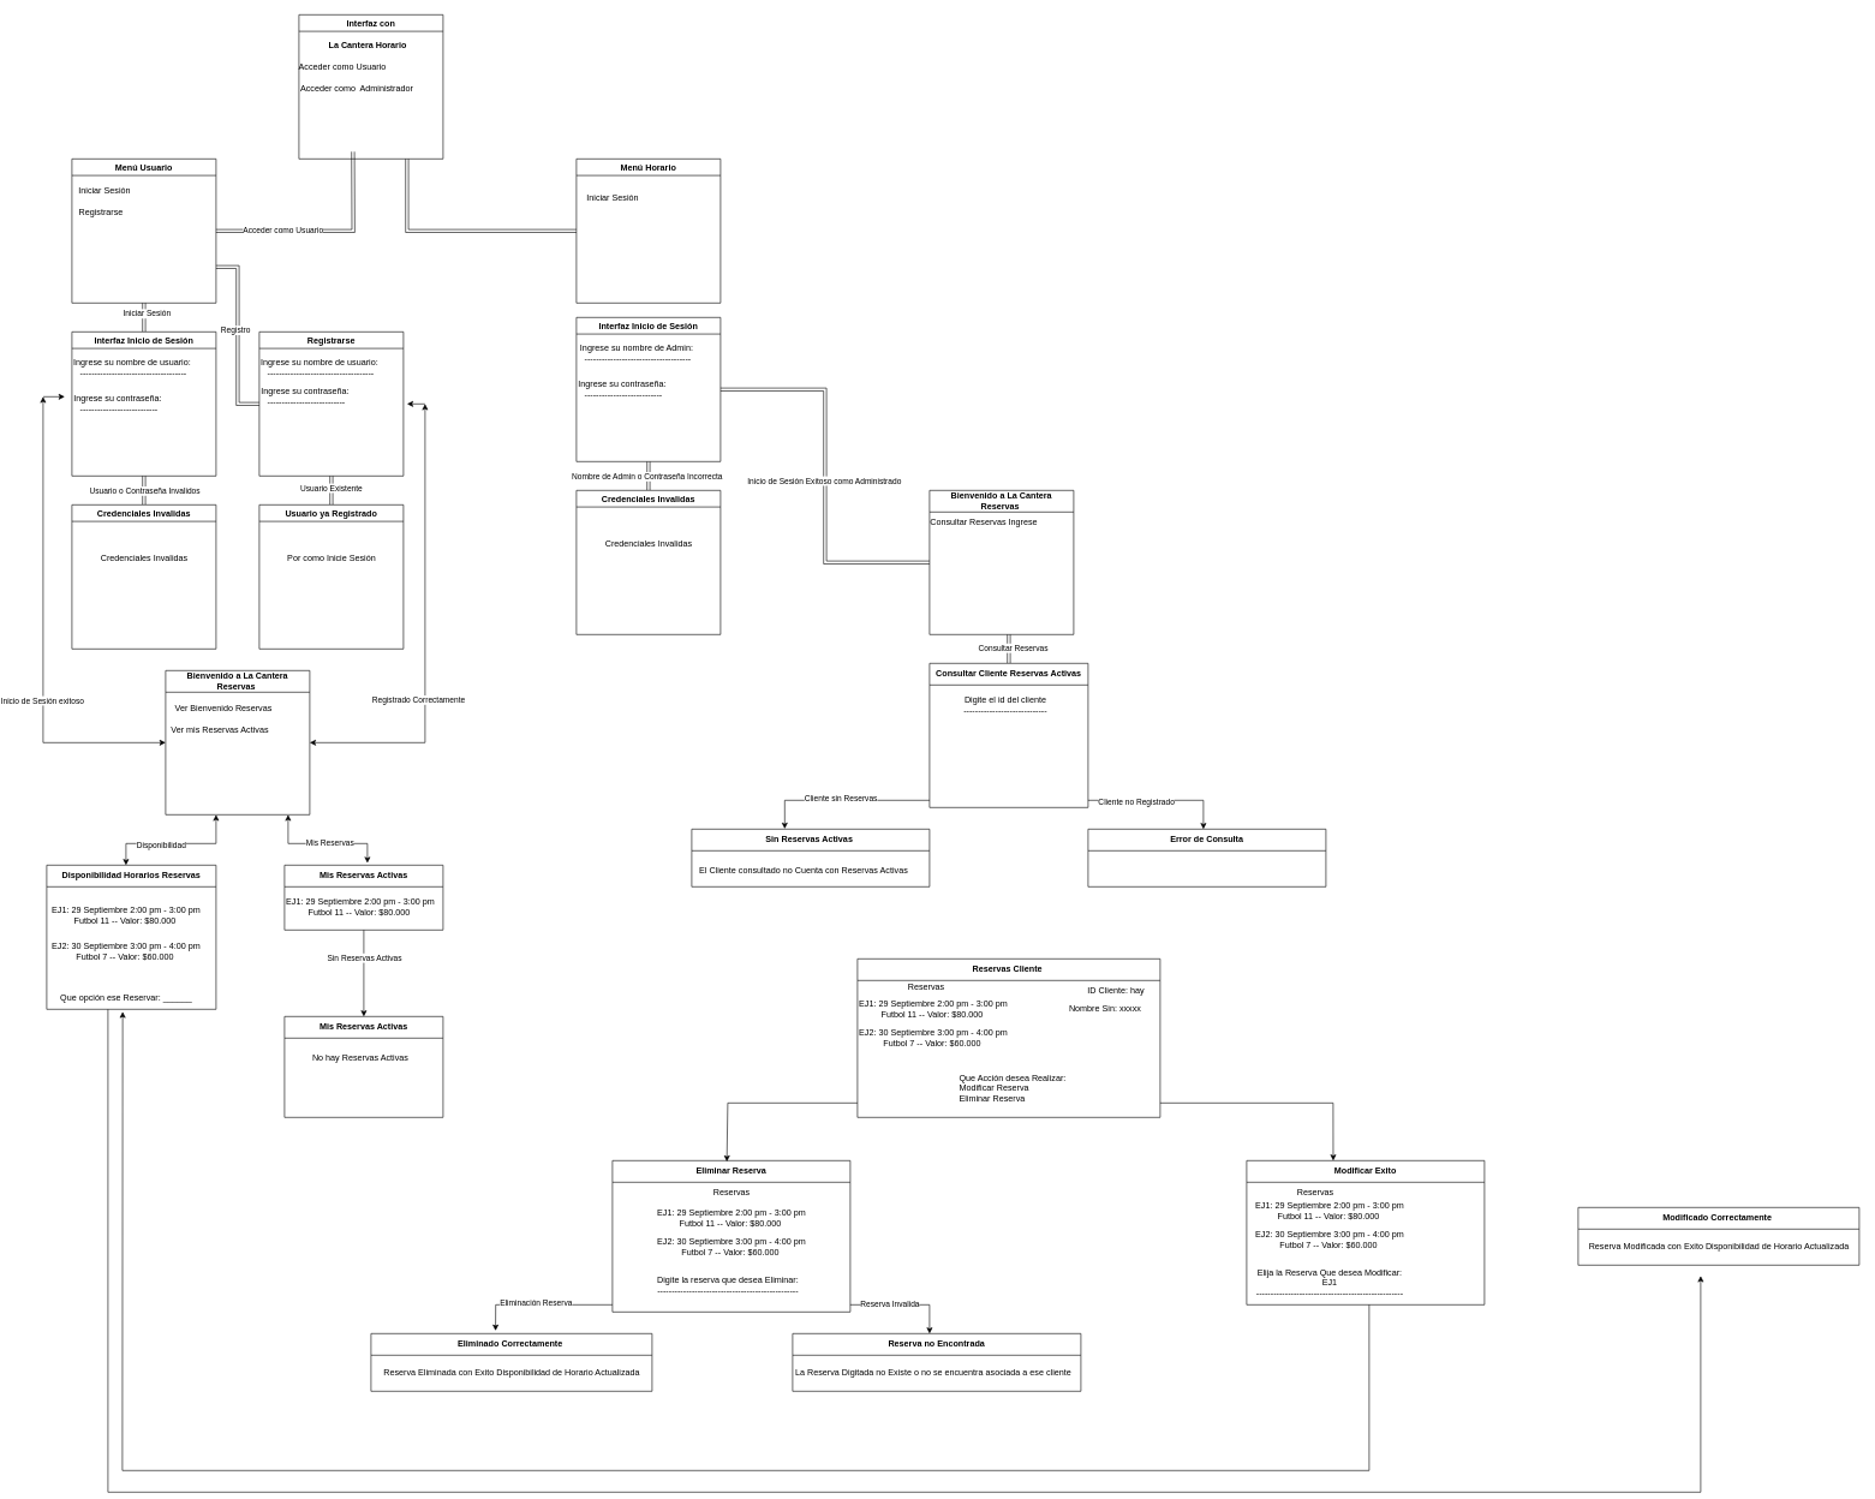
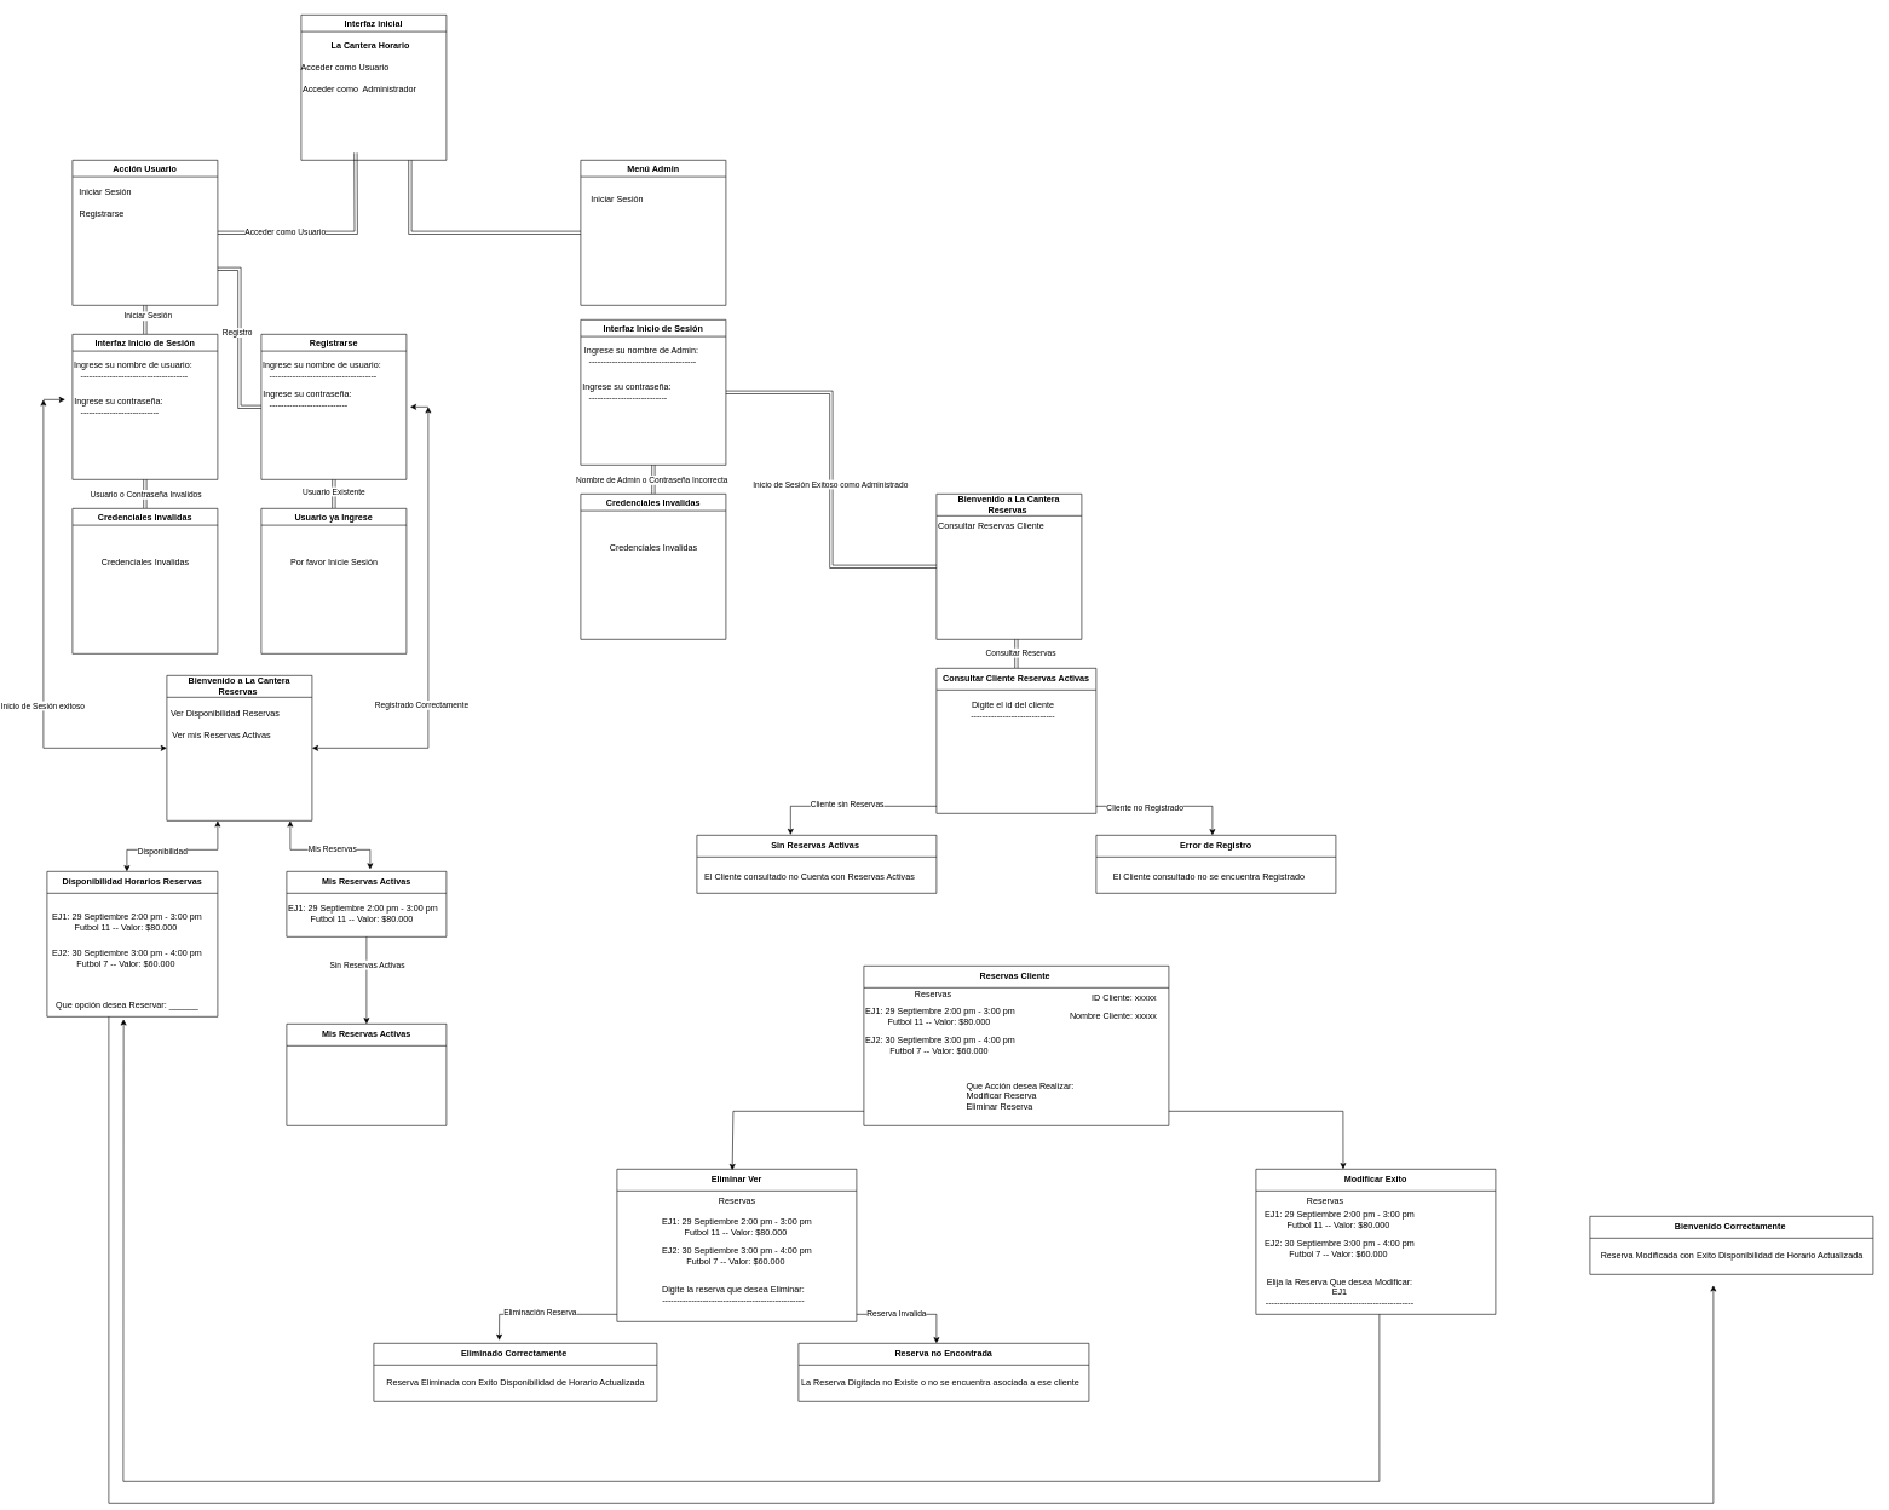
- <mxCell id="2" value="Interfaz con" style="swimlane;whiteSpace=wrap;html=1;" vertex="1" parent="1"><mxGeometry x="375" y="20" width="200" height="200" as="geometry" /></mxCell>
+ <mxCell id="2" value="Interfaz inicial" style="swimlane;whiteSpace=wrap;html=1;" vertex="1" parent="1"><mxGeometry x="375" y="20" width="200" height="200" as="geometry" /></mxCell>
- <mxCell id="8" value="Menú Usuario" style="swimlane;whiteSpace=wrap;html=1;" vertex="1" parent="1"><mxGeometry x="60" y="220" width="200" height="200" as="geometry" /></mxCell>
+ <mxCell id="8" value="Acción Usuario" style="swimlane;whiteSpace=wrap;html=1;" vertex="1" parent="1"><mxGeometry x="60" y="220" width="200" height="200" as="geometry" /></mxCell>
- <mxCell id="56" value="Menú Horario" style="swimlane;whiteSpace=wrap;html=1;" vertex="1" parent="1"><mxGeometry x="760" y="220" width="200" height="200" as="geometry" /></mxCell>
+ <mxCell id="56" value="Menú Admin" style="swimlane;whiteSpace=wrap;html=1;" vertex="1" parent="1"><mxGeometry x="760" y="220" width="200" height="200" as="geometry" /></mxCell>
- <mxCell id="29" value="Usuario ya Registrado" style="swimlane;whiteSpace=wrap;html=1;" vertex="1" parent="1"><mxGeometry x="320" y="700" width="200" height="200" as="geometry" /></mxCell>
+ <mxCell id="29" value="Usuario ya Ingrese" style="swimlane;whiteSpace=wrap;html=1;" vertex="1" parent="1"><mxGeometry x="320" y="700" width="200" height="200" as="geometry" /></mxCell>
- <mxCell id="68" value="Consultar Reservas Ingrese" style="text;html=1;align=center;verticalAlign=middle;resizable=0;points=[];autosize=1;strokeColor=none;fillColor=none;" vertex="1" parent="67"><mxGeometry x="-10" y="30" width="170" height="30" as="geometry" /></mxCell>
+ <mxCell id="68" value="Consultar Reservas Cliente" style="text;html=1;align=center;verticalAlign=middle;resizable=0;points=[];autosize=1;strokeColor=none;fillColor=none;" vertex="1" parent="67"><mxGeometry x="-10" y="30" width="170" height="30" as="geometry" /></mxCell>
- <mxCell id="30" value="Por como Inicie Sesión" style="text;html=1;align=center;verticalAlign=middle;resizable=0;points=[];autosize=1;strokeColor=none;fillColor=none;" vertex="1" parent="29"><mxGeometry x="30" y="60" width="140" height="30" as="geometry" /></mxCell>
+ <mxCell id="30" value="Por favor Inicie Sesión" style="text;html=1;align=center;verticalAlign=middle;resizable=0;points=[];autosize=1;strokeColor=none;fillColor=none;" vertex="1" parent="29"><mxGeometry x="30" y="60" width="140" height="30" as="geometry" /></mxCell>
- <mxCell id="38" value="Ver Bienvenido Reservas" style="text;html=1;align=center;verticalAlign=middle;resizable=0;points=[];autosize=1;strokeColor=none;fillColor=none;" vertex="1" parent="1"><mxGeometry x="185" y="968" width="170" height="30" as="geometry" /></mxCell>
+ <mxCell id="38" value="Ver Disponibilidad Reservas" style="text;html=1;align=center;verticalAlign=middle;resizable=0;points=[];autosize=1;strokeColor=none;fillColor=none;" vertex="1" parent="1"><mxGeometry x="185" y="968" width="170" height="30" as="geometry" /></mxCell>
- <mxCell id="82" value="Error de Consulta" style="swimlane;whiteSpace=wrap;html=1;startSize=30;" vertex="1" parent="1"><mxGeometry x="1470" y="1150" width="330" height="80" as="geometry" /></mxCell>
+ <mxCell id="82" value="Error de Registro" style="swimlane;whiteSpace=wrap;html=1;startSize=30;" vertex="1" parent="1"><mxGeometry x="1470" y="1150" width="330" height="80" as="geometry" /></mxCell>
+ <mxCell id="83" value="El Cliente consultado no se encuentra Registrado" style="text;html=1;align=center;verticalAlign=middle;resizable=0;points=[];autosize=1;strokeColor=none;fillColor=none;" vertex="1" parent="82"><mxGeometry x="10" y="43" width="290" height="30" as="geometry" /></mxCell>
- <mxCell id="79" value="ID Cliente: hay&amp;nbsp;" style="text;html=1;align=center;verticalAlign=middle;resizable=0;points=[];autosize=1;strokeColor=none;fillColor=none;" vertex="1" parent="75"><mxGeometry x="300" y="30" width="120" height="30" as="geometry" /></mxCell>
+ <mxCell id="79" value="ID Cliente: xxxxx&amp;nbsp;" style="text;html=1;align=center;verticalAlign=middle;resizable=0;points=[];autosize=1;strokeColor=none;fillColor=none;" vertex="1" parent="75"><mxGeometry x="300" y="30" width="120" height="30" as="geometry" /></mxCell>
- <mxCell id="44" value="Que opción ese Reservar: ______" style="text;html=1;align=center;verticalAlign=middle;resizable=0;points=[];autosize=1;strokeColor=none;fillColor=none;" vertex="1" parent="41"><mxGeometry y="170" width="220" height="30" as="geometry" /></mxCell>
+ <mxCell id="44" value="Que opción desea Reservar: ______" style="text;html=1;align=center;verticalAlign=middle;resizable=0;points=[];autosize=1;strokeColor=none;fillColor=none;" vertex="1" parent="41"><mxGeometry y="170" width="220" height="30" as="geometry" /></mxCell>
- <mxCell id="80" value="Nombre Sin: xxxxx&amp;nbsp;" style="text;html=1;align=center;verticalAlign=middle;resizable=0;points=[];autosize=1;strokeColor=none;fillColor=none;" vertex="1" parent="75"><mxGeometry x="270" y="55" width="150" height="30" as="geometry" /></mxCell>
+ <mxCell id="80" value="Nombre Cliente: xxxxx&amp;nbsp;" style="text;html=1;align=center;verticalAlign=middle;resizable=0;points=[];autosize=1;strokeColor=none;fillColor=none;" vertex="1" parent="75"><mxGeometry x="270" y="55" width="150" height="30" as="geometry" /></mxCell>
- <mxCell id="52" value="No hay Reservas Activas" style="text;html=1;align=center;verticalAlign=middle;resizable=0;points=[];autosize=1;strokeColor=none;fillColor=none;" vertex="1" parent="51"><mxGeometry x="25" y="43" width="160" height="30" as="geometry" /></mxCell>
- <mxCell id="89" value="Eliminar Reserva" style="swimlane;whiteSpace=wrap;html=1;startSize=30;" vertex="1" parent="1"><mxGeometry x="810" y="1610" width="330" height="210" as="geometry" /></mxCell>
+ <mxCell id="89" value="Eliminar Ver" style="swimlane;whiteSpace=wrap;html=1;startSize=30;" vertex="1" parent="1"><mxGeometry x="810" y="1610" width="330" height="210" as="geometry" /></mxCell>
- <mxCell id="110" value="Modificado Correctamente&amp;nbsp;" style="swimlane;whiteSpace=wrap;html=1;startSize=30;" vertex="1" parent="1"><mxGeometry x="2150" y="1675" width="390" height="80" as="geometry" /></mxCell>
+ <mxCell id="110" value="Bienvenido Correctamente&amp;nbsp;" style="swimlane;whiteSpace=wrap;html=1;startSize=30;" vertex="1" parent="1"><mxGeometry x="2150" y="1675" width="390" height="80" as="geometry" /></mxCell>
